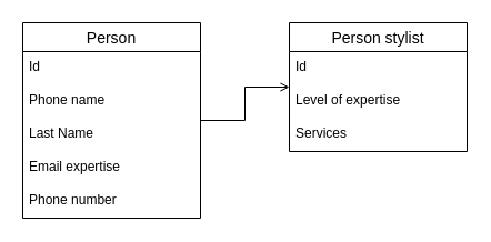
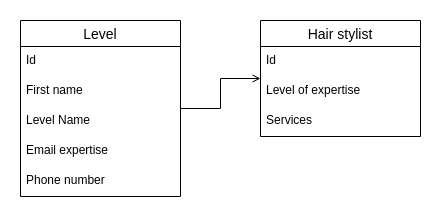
- <mxCell id="3" value="Person" style="swimlane;fontStyle=0;childLayout=stackLayout;horizontal=1;startSize=26;horizontalStack=0;resizeParent=1;resizeParentMax=0;resizeLast=0;collapsible=1;marginBottom=0;align=center;fontSize=14;" vertex="1" parent="1"><mxGeometry x="20" y="20" width="160" height="176" as="geometry" /></mxCell>
+ <mxCell id="3" value="Level" style="swimlane;fontStyle=0;childLayout=stackLayout;horizontal=1;startSize=26;horizontalStack=0;resizeParent=1;resizeParentMax=0;resizeLast=0;collapsible=1;marginBottom=0;align=center;fontSize=14;" vertex="1" parent="1"><mxGeometry x="20" y="20" width="160" height="176" as="geometry" /></mxCell>
- <mxCell id="9" value="Person stylist" style="swimlane;fontStyle=0;childLayout=stackLayout;horizontal=1;startSize=26;horizontalStack=0;resizeParent=1;resizeParentMax=0;resizeLast=0;collapsible=1;marginBottom=0;align=center;fontSize=14;" vertex="1" parent="1"><mxGeometry x="260" y="20" width="160" height="116" as="geometry" /></mxCell>
+ <mxCell id="9" value="Hair stylist" style="swimlane;fontStyle=0;childLayout=stackLayout;horizontal=1;startSize=26;horizontalStack=0;resizeParent=1;resizeParentMax=0;resizeLast=0;collapsible=1;marginBottom=0;align=center;fontSize=14;" vertex="1" parent="1"><mxGeometry x="260" y="20" width="160" height="116" as="geometry" /></mxCell>
- <mxCell id="5" value="Phone name" style="text;strokeColor=none;fillColor=none;spacingLeft=4;spacingRight=4;overflow=hidden;rotatable=0;points=[[0,0.5],[1,0.5]];portConstraint=eastwest;fontSize=12;whiteSpace=wrap;html=1;" vertex="1" parent="3"><mxGeometry y="56" width="160" height="30" as="geometry" /></mxCell>
+ <mxCell id="5" value="First name" style="text;strokeColor=none;fillColor=none;spacingLeft=4;spacingRight=4;overflow=hidden;rotatable=0;points=[[0,0.5],[1,0.5]];portConstraint=eastwest;fontSize=12;whiteSpace=wrap;html=1;" vertex="1" parent="3"><mxGeometry y="56" width="160" height="30" as="geometry" /></mxCell>
- <mxCell id="6" value="Last Name" style="text;strokeColor=none;fillColor=none;spacingLeft=4;spacingRight=4;overflow=hidden;rotatable=0;points=[[0,0.5],[1,0.5]];portConstraint=eastwest;fontSize=12;whiteSpace=wrap;html=1;" vertex="1" parent="3"><mxGeometry y="86" width="160" height="30" as="geometry" /></mxCell>
+ <mxCell id="6" value="Level Name" style="text;strokeColor=none;fillColor=none;spacingLeft=4;spacingRight=4;overflow=hidden;rotatable=0;points=[[0,0.5],[1,0.5]];portConstraint=eastwest;fontSize=12;whiteSpace=wrap;html=1;" vertex="1" parent="3"><mxGeometry y="86" width="160" height="30" as="geometry" /></mxCell>
